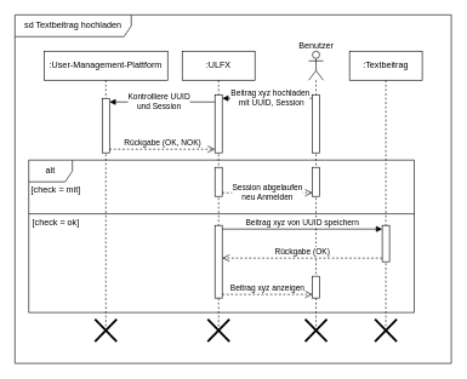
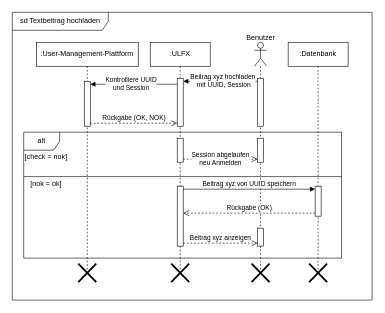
- <mxCell id="20" value=":Textbeitrag" style="shape=umlLifeline;perimeter=lifelinePerimeter;whiteSpace=wrap;html=1;container=1;dropTarget=0;collapsible=0;recursiveResize=0;outlineConnect=0;portConstraint=eastwest;newEdgeStyle={&quot;curved&quot;:0,&quot;rounded&quot;:0};" parent="1" vertex="1"><mxGeometry x="480" y="70" width="100" height="380" as="geometry" /></mxCell>
+ <mxCell id="20" value=":Datenbank" style="shape=umlLifeline;perimeter=lifelinePerimeter;whiteSpace=wrap;html=1;container=1;dropTarget=0;collapsible=0;recursiveResize=0;outlineConnect=0;portConstraint=eastwest;newEdgeStyle={&quot;curved&quot;:0,&quot;rounded&quot;:0};" parent="1" vertex="1"><mxGeometry x="480" y="70" width="100" height="380" as="geometry" /></mxCell>
- <mxCell id="15" value="[check = mit]" style="text;html=1;align=center;verticalAlign=middle;resizable=0;points=[];autosize=1;strokeColor=none;fillColor=none;" parent="1" vertex="1"><mxGeometry x="31" y="246" width="90" height="30" as="geometry" /></mxCell>
+ <mxCell id="15" value="[check = nok]" style="text;html=1;align=center;verticalAlign=middle;resizable=0;points=[];autosize=1;strokeColor=none;fillColor=none;" parent="1" vertex="1"><mxGeometry x="31" y="246" width="90" height="30" as="geometry" /></mxCell>
- <mxCell id="19" value="[check = ok]" style="text;html=1;align=center;verticalAlign=middle;resizable=0;points=[];autosize=1;strokeColor=none;fillColor=none;" parent="1" vertex="1"><mxGeometry x="31" y="292" width="90" height="30" as="geometry" /></mxCell>
+ <mxCell id="19" value="[nok = ok]" style="text;html=1;align=center;verticalAlign=middle;resizable=0;points=[];autosize=1;strokeColor=none;fillColor=none;" parent="1" vertex="1"><mxGeometry x="31" y="292" width="90" height="30" as="geometry" /></mxCell>
